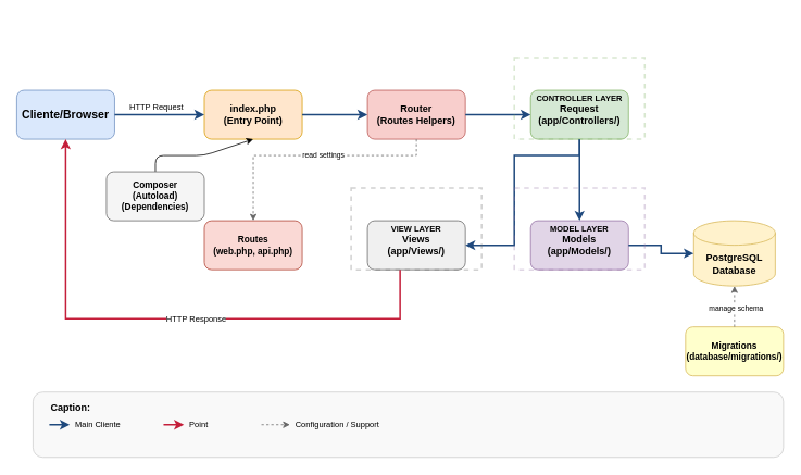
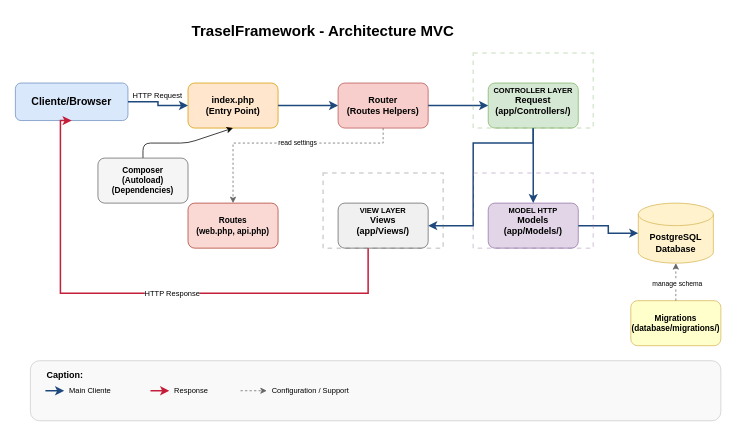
+ <mxCell id="2" value="TraselFramework - Architecture MVC" style="text;html=1;strokeColor=none;fillColor=none;align=center;verticalAlign=middle;whiteSpace=wrap;rounded=0;fontSize=20;fontStyle=1;" parent="1" vertex="1"><mxGeometry x="240" y="20" width="380" height="40" as="geometry" /></mxCell>
- <mxCell id="3" value="Cliente/Browser" style="rounded=1;whiteSpace=wrap;html=1;fillColor=#dae8fc;strokeColor=#6c8ebf;fontSize=14;fontStyle=1;" parent="1" vertex="1"><mxGeometry x="20" y="110" width="120" height="60" as="geometry" /></mxCell>
+ <mxCell id="3" value="Cliente/Browser" style="rounded=1;whiteSpace=wrap;html=1;fillColor=#dae8fc;strokeColor=#6c8ebf;fontSize=14;fontStyle=1;" parent="1" vertex="1"><mxGeometry x="20" y="110" width="150" height="50" as="geometry" /></mxCell>
- <mxCell id="37" value="MODEL LAYER" style="rounded=0;whiteSpace=wrap;html=1;fillColor=none;strokeColor=#9673a6;strokeWidth=2;dashed=1;fontSize=10;fontStyle=1;opacity=30;" parent="1" vertex="1"><mxGeometry x="630" y="230" width="160" height="100" as="geometry" /></mxCell>
+ <mxCell id="37" value="MODEL HTTP" style="rounded=0;whiteSpace=wrap;html=1;fillColor=none;strokeColor=#9673a6;strokeWidth=2;dashed=1;fontSize=10;fontStyle=1;opacity=30;" parent="1" vertex="1"><mxGeometry x="630" y="230" width="160" height="100" as="geometry" /></mxCell>
- <mxCell id="31" value="Point" style="text;html=1;strokeColor=none;fillColor=none;align=left;verticalAlign=middle;whiteSpace=wrap;rounded=0;fontSize=10;" parent="1" vertex="1"><mxGeometry x="230" y="510" width="50" height="20" as="geometry" /></mxCell>
+ <mxCell id="31" value="Response" style="text;html=1;strokeColor=none;fillColor=none;align=left;verticalAlign=middle;whiteSpace=wrap;rounded=0;fontSize=10;" parent="1" vertex="1"><mxGeometry x="230" y="510" width="50" height="20" as="geometry" /></mxCell>
